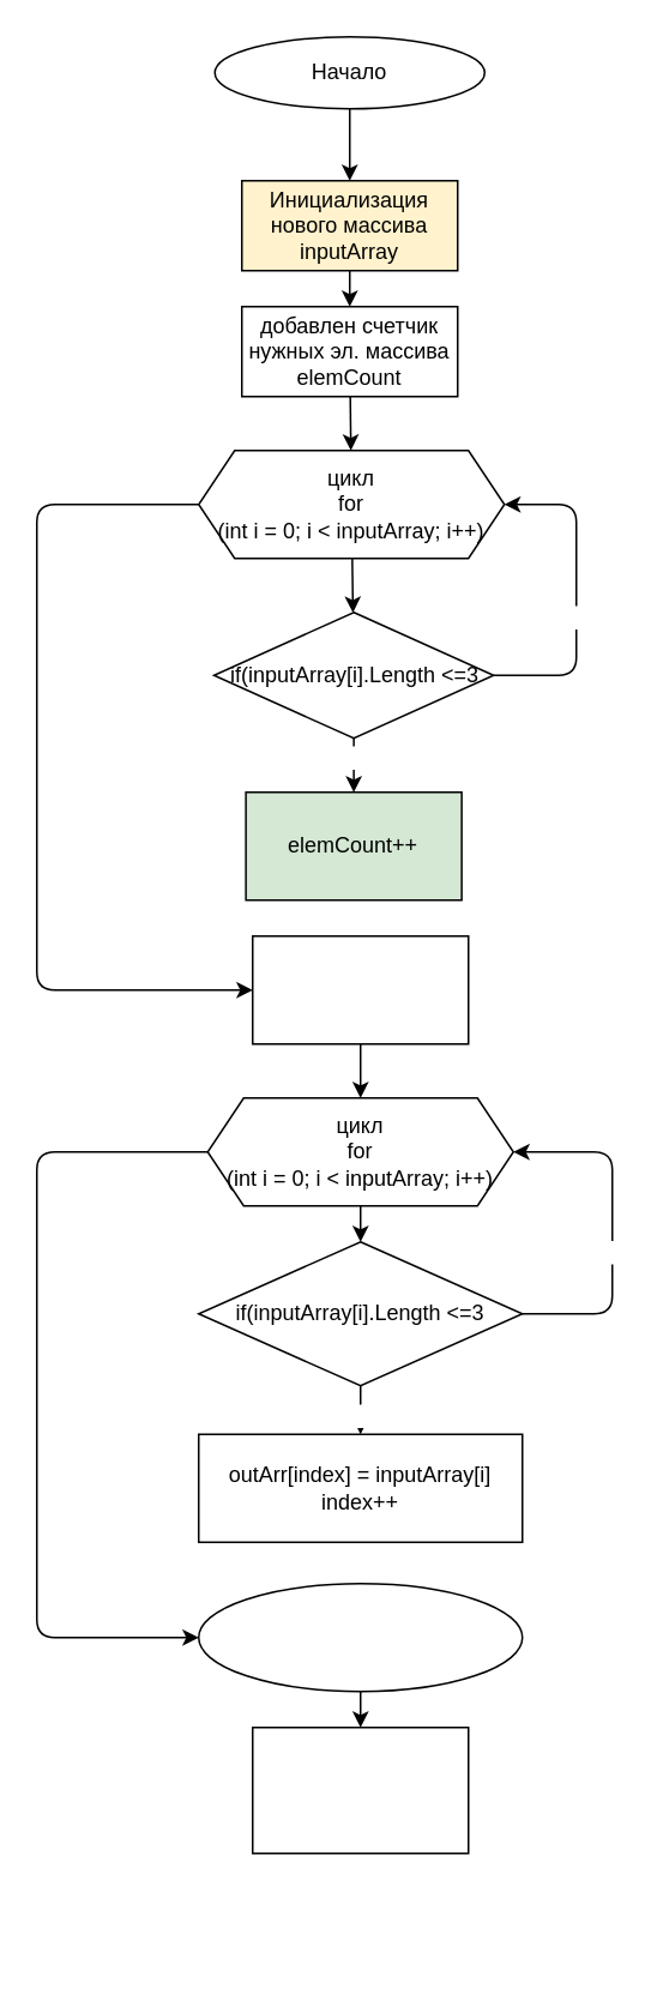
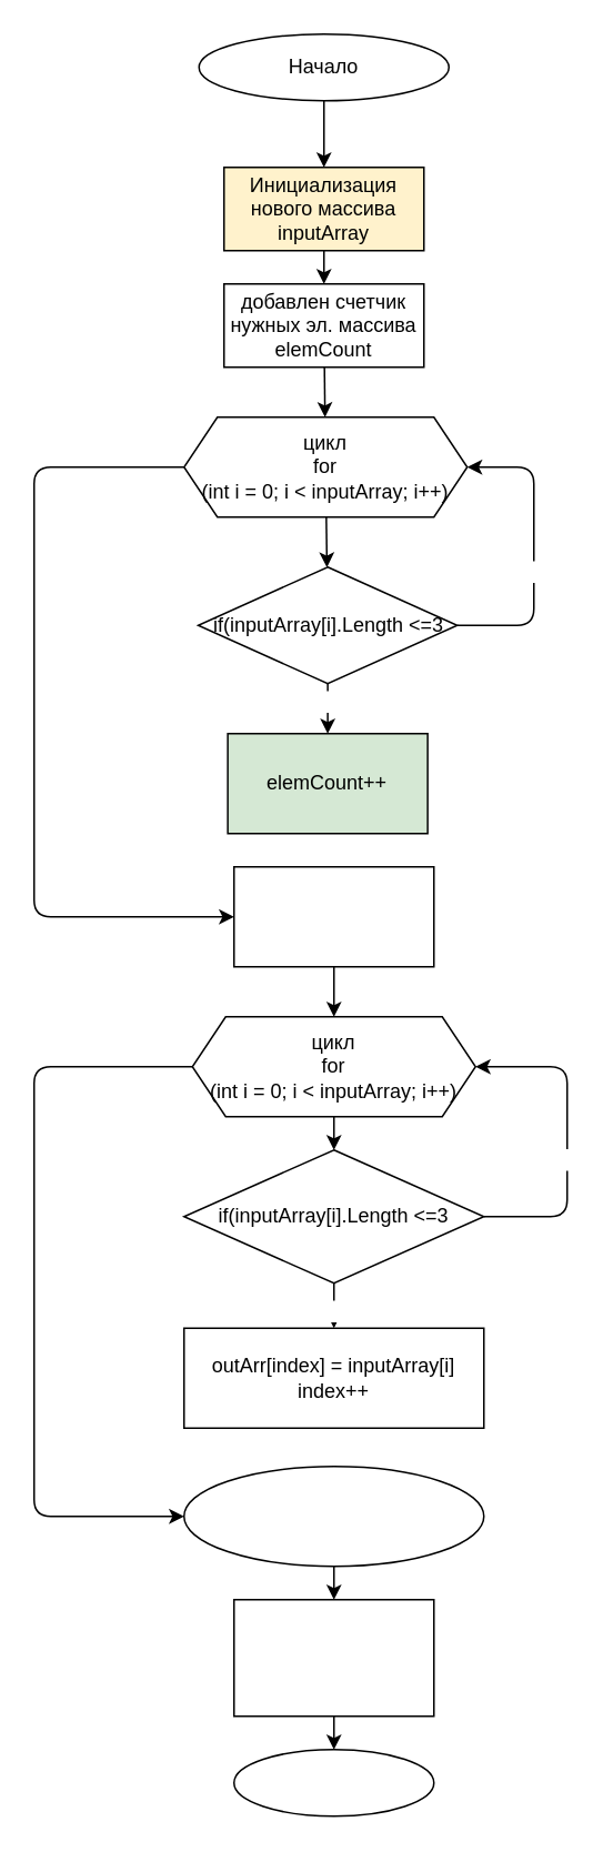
+ <mxCell id="31" value="" style="edgeStyle=none;html=1;fontFamily=Times New Roman;fontColor=#FFFFFF;" edge="1" parent="1" source="32" target="30"><mxGeometry relative="1" as="geometry" /></mxCell>
+ <mxCell id="30" value="Конец" style="ellipse;whiteSpace=wrap;html=1;fontFamily=Times New Roman;fontColor=#FFFFFF;" vertex="1" parent="1"><mxGeometry x="140" y="1050" width="120" height="40" as="geometry" /></mxCell>
